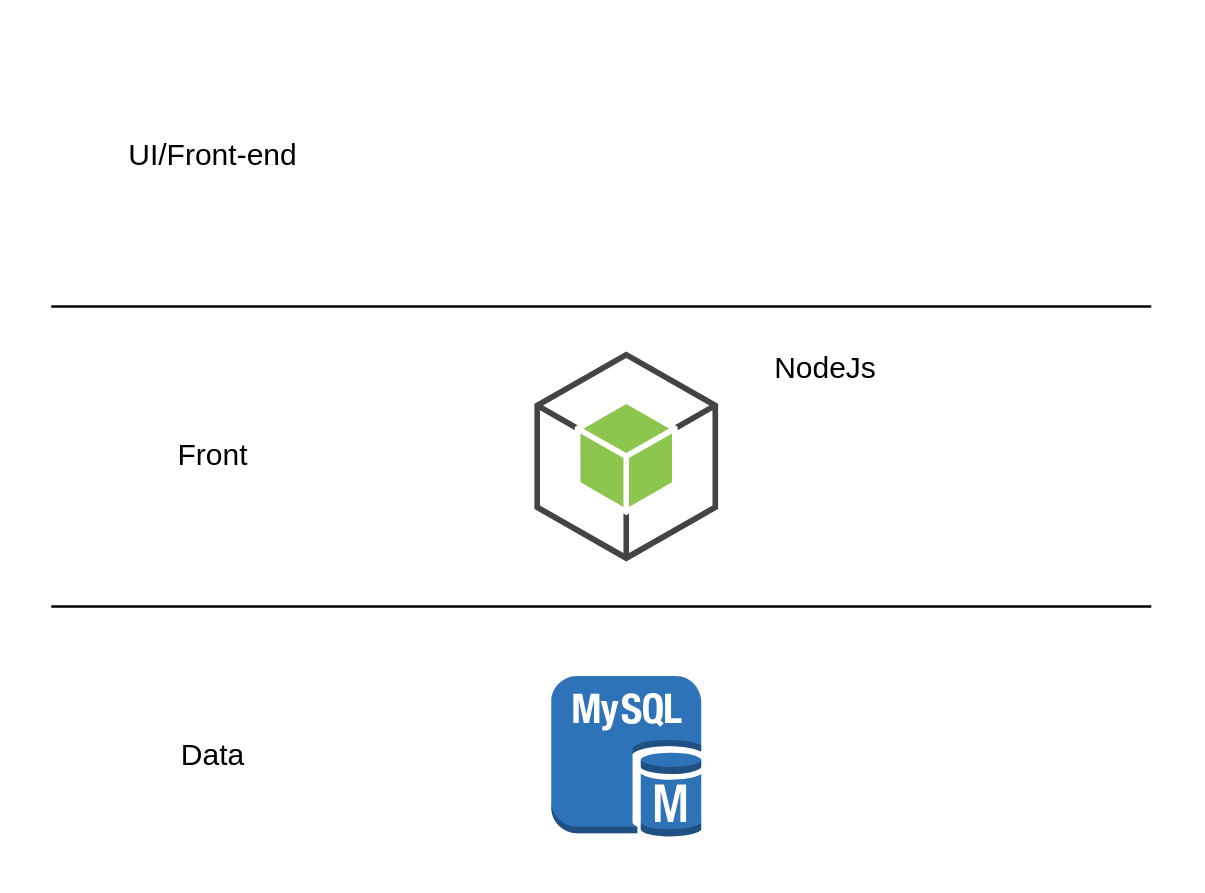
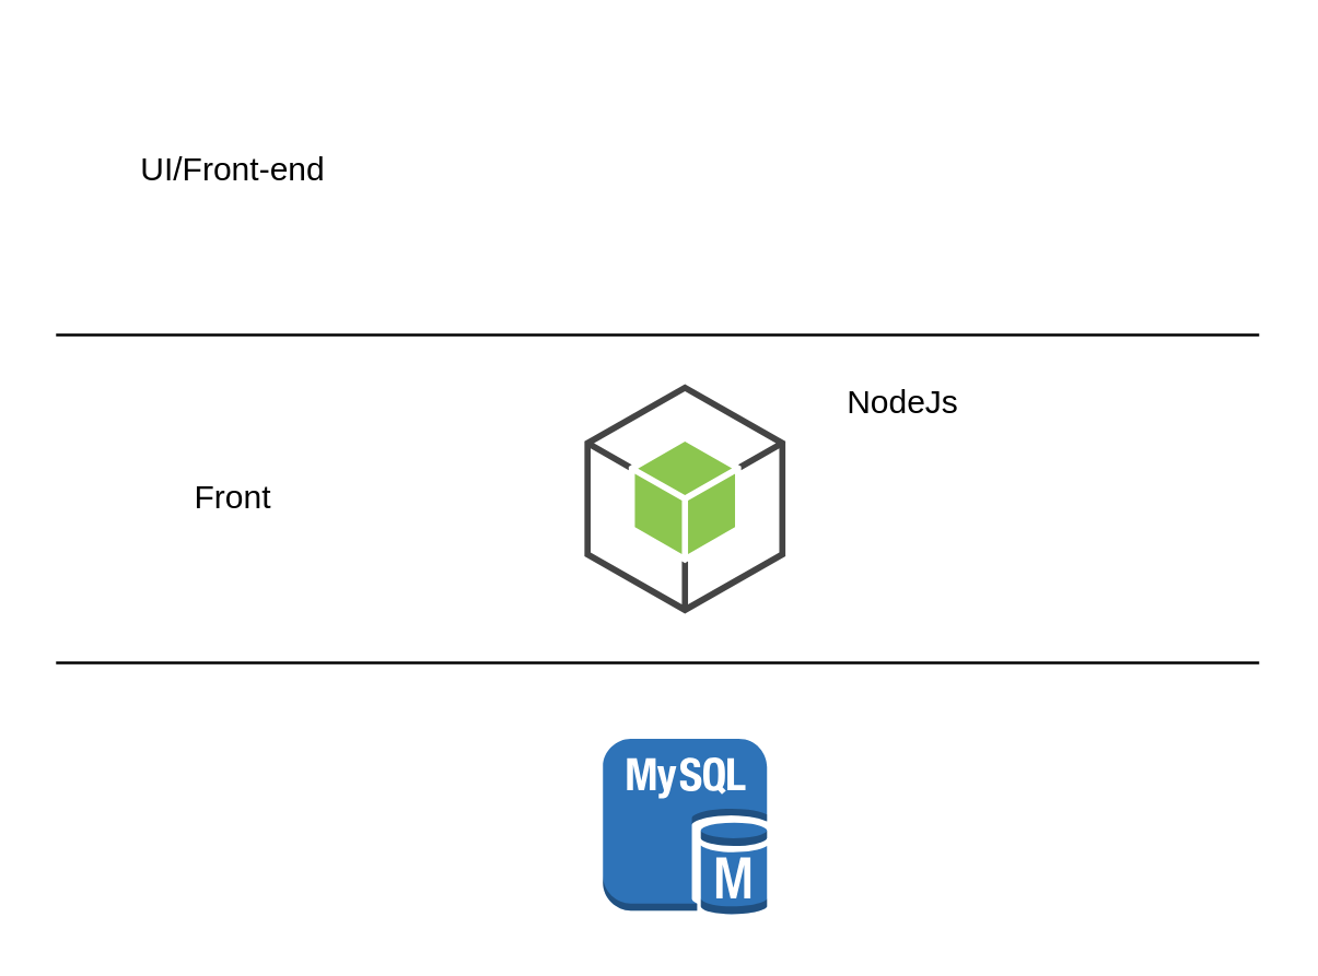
- <mxCell id="4" value="Data" style="text;html=1;strokeColor=none;fillColor=none;align=center;verticalAlign=middle;whiteSpace=wrap;rounded=0;" vertex="1" parent="1"><mxGeometry x="50" y="292" width="70" height="20" as="geometry" /></mxCell>
